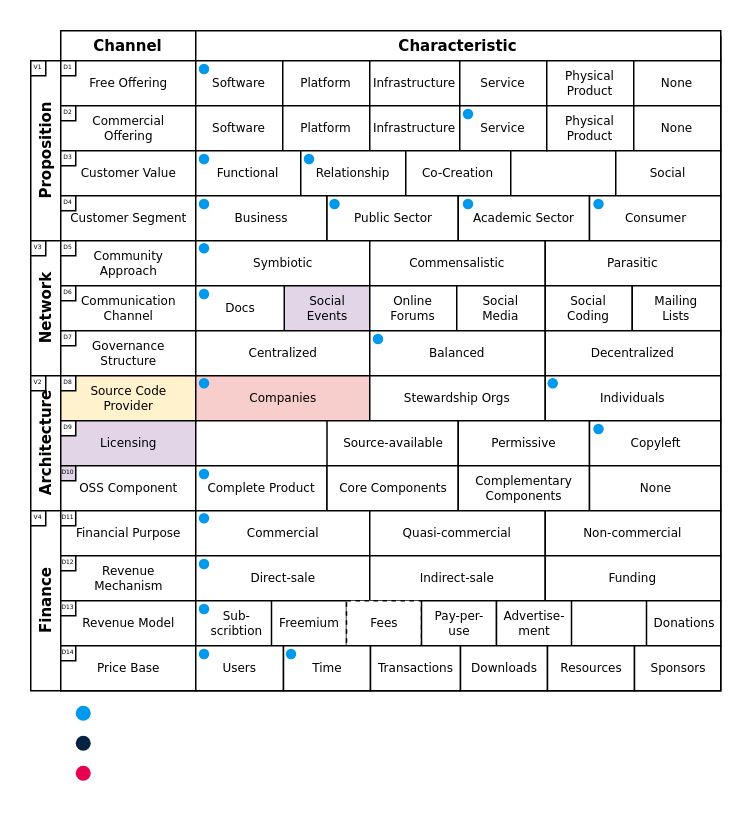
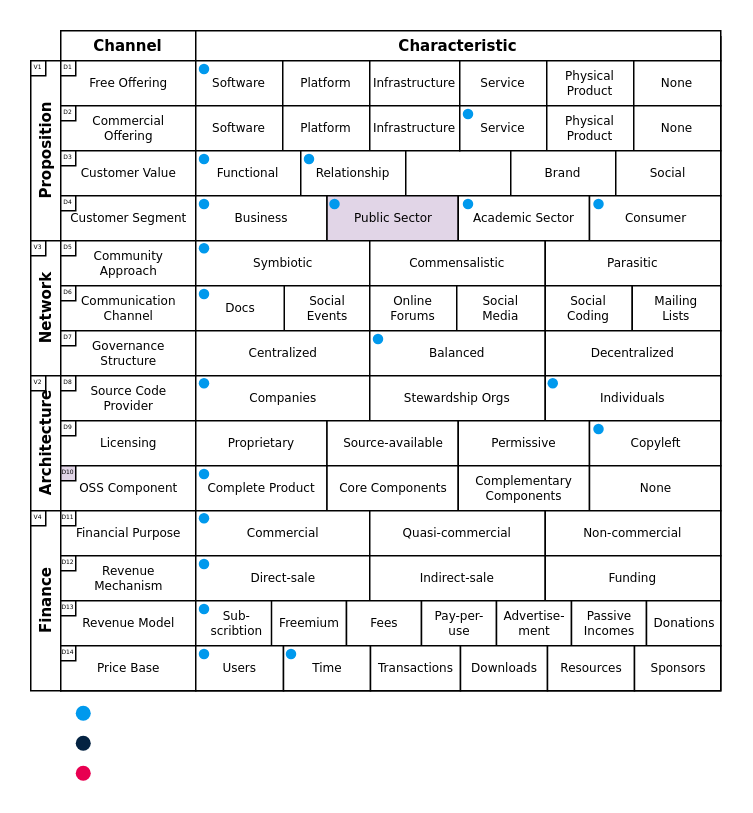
- <mxCell id="56" value="Co-Creation" style="rounded=0;whiteSpace=wrap;html=1;fontSize=8;fontFamily=DejaVu Sans;fontSource=https%3A%2F%2Fsfs.lukasgabriel.net%2FDejaVuSans.woff;spacingTop=1;spacingLeft=1;spacingBottom=1;spacingRight=1;spacing=6;verticalAlign=middle;" vertex="1" parent="1"><mxGeometry x="270" y="100" width="70" height="30" as="geometry" /></mxCell>
+ <mxCell id="57" value="Brand" style="rounded=0;whiteSpace=wrap;html=1;fontSize=8;fontFamily=DejaVu Sans;fontSource=https%3A%2F%2Fsfs.lukasgabriel.net%2FDejaVuSans.woff;spacingTop=1;spacingLeft=1;spacingBottom=1;spacingRight=1;spacing=6;verticalAlign=middle;" vertex="1" parent="1"><mxGeometry x="340" y="100" width="70" height="30" as="geometry" /></mxCell>
- <mxCell id="60" value="Public Sector" style="rounded=0;whiteSpace=wrap;html=1;fontSize=8;fontFamily=DejaVu Sans;fontSource=https%3A%2F%2Fsfs.lukasgabriel.net%2FDejaVuSans.woff;spacingTop=1;spacingLeft=1;spacingBottom=1;spacingRight=1;spacing=6;verticalAlign=middle;" vertex="1" parent="1"><mxGeometry x="217.5" y="130" width="87.5" height="30" as="geometry" /></mxCell>
+ <mxCell id="60" value="Public Sector" style="rounded=0;whiteSpace=wrap;html=1;fontSize=8;fontFamily=DejaVu Sans;fontSource=https%3A%2F%2Fsfs.lukasgabriel.net%2FDejaVuSans.woff;spacingTop=1;spacingLeft=1;spacingBottom=1;spacingRight=1;spacing=6;verticalAlign=middle;fillColor=#e1d5e7;" vertex="1" parent="1"><mxGeometry x="217.5" y="130" width="87.5" height="30" as="geometry" /></mxCell>
- <mxCell id="67" value="Social Events" style="rounded=0;whiteSpace=wrap;html=1;fontSize=8;fontFamily=DejaVu Sans;fontSource=https%3A%2F%2Fsfs.lukasgabriel.net%2FDejaVuSans.woff;spacingTop=1;spacingLeft=1;spacingBottom=1;spacingRight=1;spacing=6;verticalAlign=middle;fillColor=#e1d5e7;" vertex="1" parent="1"><mxGeometry x="189" y="190" width="58" height="30" as="geometry" /></mxCell>
+ <mxCell id="67" value="Social Events" style="rounded=0;whiteSpace=wrap;html=1;fontSize=8;fontFamily=DejaVu Sans;fontSource=https%3A%2F%2Fsfs.lukasgabriel.net%2FDejaVuSans.woff;spacingTop=1;spacingLeft=1;spacingBottom=1;spacingRight=1;spacing=6;verticalAlign=middle;" vertex="1" parent="1"><mxGeometry x="189" y="190" width="58" height="30" as="geometry" /></mxCell>
- <mxCell id="17" value="Source Code Provider" style="rounded=0;whiteSpace=wrap;html=1;fontSize=8;align=center;fontFamily=DejaVu Sans;fontSource=https%3A%2F%2Fsfs.lukasgabriel.net%2FDejaVuSans.woff;fontColor=default;verticalAlign=middle;labelPosition=center;verticalLabelPosition=middle;spacing=6;spacingTop=1;spacingLeft=1;spacingBottom=1;fillColor=#fff2cc;" vertex="1" parent="9"><mxGeometry y="210" width="90" height="30" as="geometry" /></mxCell>
+ <mxCell id="17" value="Source Code Provider" style="rounded=0;whiteSpace=wrap;html=1;fontSize=8;align=center;fontFamily=DejaVu Sans;fontSource=https%3A%2F%2Fsfs.lukasgabriel.net%2FDejaVuSans.woff;fontColor=default;verticalAlign=middle;labelPosition=center;verticalLabelPosition=middle;spacing=6;spacingTop=1;spacingLeft=1;spacingBottom=1;" vertex="1" parent="9"><mxGeometry y="210" width="90" height="30" as="geometry" /></mxCell>
- <mxCell id="75" value="Companies" style="rounded=0;whiteSpace=wrap;html=1;fontSize=8;fontFamily=DejaVu Sans;fontSource=https%3A%2F%2Fsfs.lukasgabriel.net%2FDejaVuSans.woff;spacingTop=1;spacingLeft=1;spacingBottom=1;spacingRight=1;spacing=6;verticalAlign=middle;fillColor=#f8cecc;" vertex="1" parent="1"><mxGeometry x="130" y="250" width="117" height="30" as="geometry" /></mxCell>
+ <mxCell id="75" value="Companies" style="rounded=0;whiteSpace=wrap;html=1;fontSize=8;fontFamily=DejaVu Sans;fontSource=https%3A%2F%2Fsfs.lukasgabriel.net%2FDejaVuSans.woff;spacingTop=1;spacingLeft=1;spacingBottom=1;spacingRight=1;spacing=6;verticalAlign=middle;" vertex="1" parent="1"><mxGeometry x="130" y="250" width="117" height="30" as="geometry" /></mxCell>
- <mxCell id="18" value="Licensing" style="rounded=0;whiteSpace=wrap;html=1;fontSize=8;align=center;fontFamily=DejaVu Sans;fontSource=https%3A%2F%2Fsfs.lukasgabriel.net%2FDejaVuSans.woff;fontColor=default;verticalAlign=middle;labelPosition=center;verticalLabelPosition=middle;spacing=6;spacingTop=1;spacingLeft=1;spacingBottom=1;fillColor=#e1d5e7;" vertex="1" parent="9"><mxGeometry y="240" width="90" height="30" as="geometry" /></mxCell>
+ <mxCell id="18" value="Licensing" style="rounded=0;whiteSpace=wrap;html=1;fontSize=8;align=center;fontFamily=DejaVu Sans;fontSource=https%3A%2F%2Fsfs.lukasgabriel.net%2FDejaVuSans.woff;fontColor=default;verticalAlign=middle;labelPosition=center;verticalLabelPosition=middle;spacing=6;spacingTop=1;spacingLeft=1;spacingBottom=1;" vertex="1" parent="9"><mxGeometry y="240" width="90" height="30" as="geometry" /></mxCell>
+ <mxCell id="78" value="Proprietary" style="rounded=0;whiteSpace=wrap;html=1;fontSize=8;fontFamily=DejaVu Sans;fontSource=https%3A%2F%2Fsfs.lukasgabriel.net%2FDejaVuSans.woff;spacingTop=1;spacingLeft=1;spacingBottom=1;spacingRight=1;spacing=6;verticalAlign=middle;" vertex="1" parent="1"><mxGeometry x="130" y="280" width="87.5" height="30" as="geometry" /></mxCell>
- <mxCell id="94" value="Fees" style="rounded=0;whiteSpace=wrap;html=1;fontSize=8;fontFamily=DejaVu Sans;fontSource=https%3A%2F%2Fsfs.lukasgabriel.net%2FDejaVuSans.woff;spacingTop=1;spacingLeft=1;spacingBottom=1;spacingRight=1;spacing=6;verticalAlign=middle;dashed=1;" vertex="1" parent="1"><mxGeometry x="230.5" y="400" width="50" height="30" as="geometry" /></mxCell>
+ <mxCell id="94" value="Fees" style="rounded=0;whiteSpace=wrap;html=1;fontSize=8;fontFamily=DejaVu Sans;fontSource=https%3A%2F%2Fsfs.lukasgabriel.net%2FDejaVuSans.woff;spacingTop=1;spacingLeft=1;spacingBottom=1;spacingRight=1;spacing=6;verticalAlign=middle;" vertex="1" parent="1"><mxGeometry x="230.5" y="400" width="50" height="30" as="geometry" /></mxCell>
+ <mxCell id="97" value="Passive Incomes" style="rounded=0;whiteSpace=wrap;html=1;fontSize=8;fontFamily=DejaVu Sans;fontSource=https%3A%2F%2Fsfs.lukasgabriel.net%2FDejaVuSans.woff;spacingTop=1;spacingLeft=1;spacingBottom=1;spacingRight=1;spacing=6;verticalAlign=middle;" vertex="1" parent="1"><mxGeometry x="380.5" y="400" width="50" height="30" as="geometry" /></mxCell>
